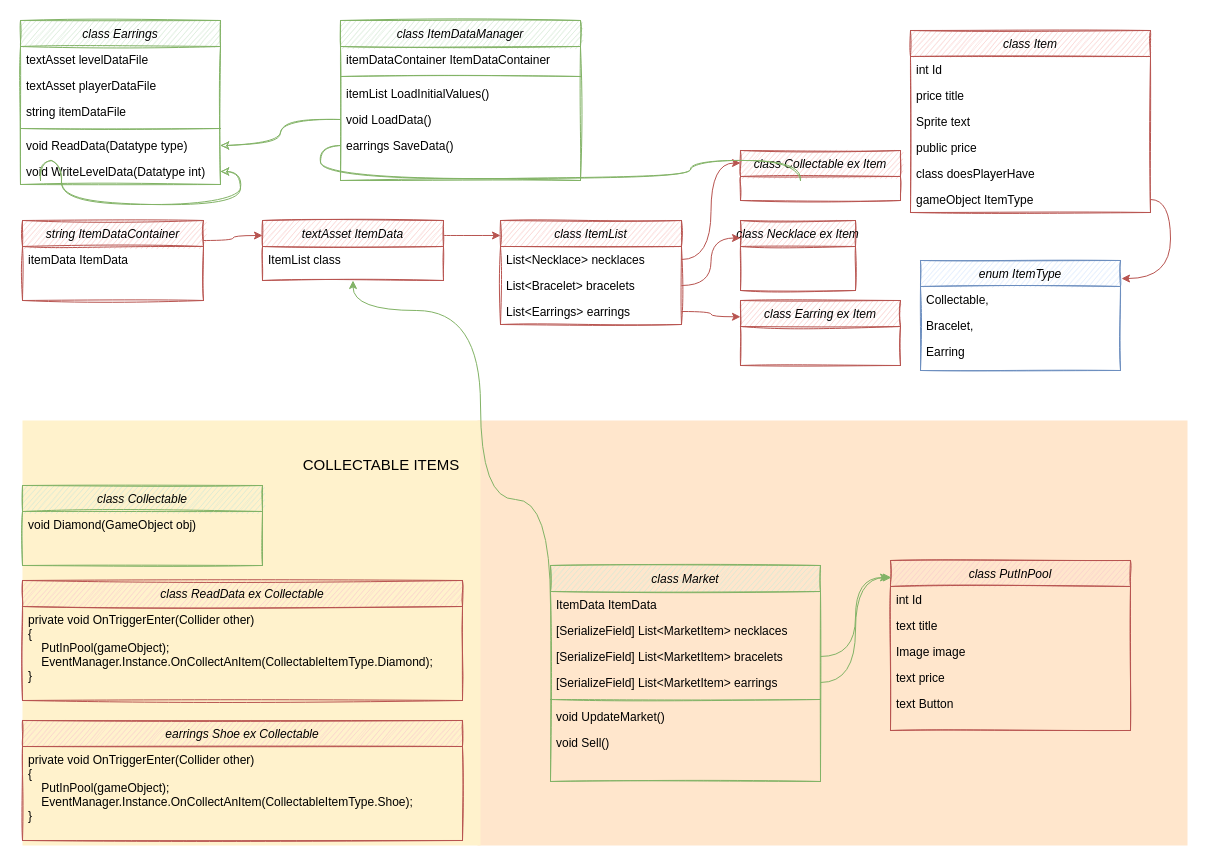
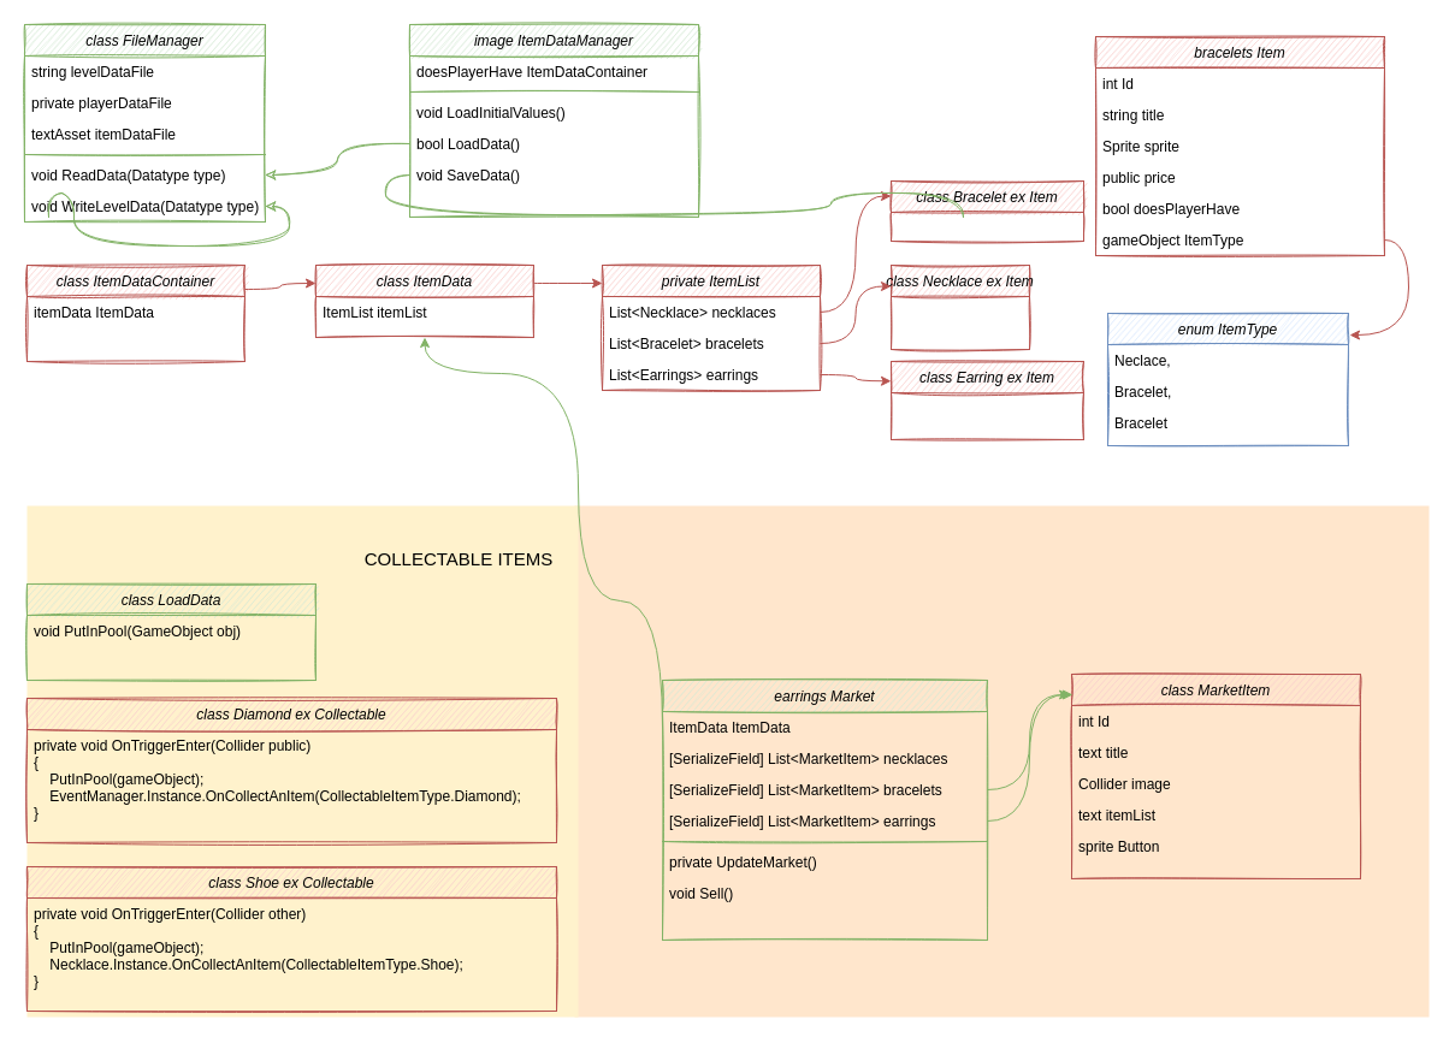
- <mxCell id="4" value="class Earrings" style="swimlane;fontStyle=2;align=center;verticalAlign=top;childLayout=stackLayout;horizontal=1;startSize=26;horizontalStack=0;resizeParent=1;resizeLast=0;collapsible=1;marginBottom=0;rounded=0;shadow=0;strokeWidth=1;fillColor=#d5e8d4;strokeColor=#82b366;sketch=1;" parent="1" vertex="1"><mxGeometry width="200" height="164" as="geometry" x="20" y="20"><mxRectangle x="230" y="140" width="160" height="26" as="alternateBounds" /></mxGeometry></mxCell>
+ <mxCell id="4" value="class FileManager" style="swimlane;fontStyle=2;align=center;verticalAlign=top;childLayout=stackLayout;horizontal=1;startSize=26;horizontalStack=0;resizeParent=1;resizeLast=0;collapsible=1;marginBottom=0;rounded=0;shadow=0;strokeWidth=1;fillColor=#d5e8d4;strokeColor=#82b366;sketch=1;" parent="1" vertex="1"><mxGeometry width="200" height="164" as="geometry" x="20" y="20"><mxRectangle x="230" y="140" width="160" height="26" as="alternateBounds" /></mxGeometry></mxCell>
- <mxCell id="21" value="class ItemDataManager" style="swimlane;fontStyle=2;align=center;verticalAlign=top;childLayout=stackLayout;horizontal=1;startSize=26;horizontalStack=0;resizeParent=1;resizeLast=0;collapsible=1;marginBottom=0;rounded=0;shadow=0;strokeWidth=1;fillColor=#d5e8d4;strokeColor=#82b366;sketch=1;" parent="1" vertex="1"><mxGeometry x="340" width="240" height="160" as="geometry" y="20"><mxRectangle x="230" y="140" width="160" height="26" as="alternateBounds" /></mxGeometry></mxCell>
+ <mxCell id="21" value="image ItemDataManager" style="swimlane;fontStyle=2;align=center;verticalAlign=top;childLayout=stackLayout;horizontal=1;startSize=26;horizontalStack=0;resizeParent=1;resizeLast=0;collapsible=1;marginBottom=0;rounded=0;shadow=0;strokeWidth=1;fillColor=#d5e8d4;strokeColor=#82b366;sketch=1;" parent="1" vertex="1"><mxGeometry x="340" width="240" height="160" as="geometry" y="20"><mxRectangle x="230" y="140" width="160" height="26" as="alternateBounds" /></mxGeometry></mxCell>
- <mxCell id="32" value="class Item" style="swimlane;fontStyle=2;align=center;verticalAlign=top;childLayout=stackLayout;horizontal=1;startSize=26;horizontalStack=0;resizeParent=1;resizeLast=0;collapsible=1;marginBottom=0;rounded=0;shadow=0;strokeWidth=1;fillColor=#f8cecc;strokeColor=#b85450;sketch=1;" parent="1" vertex="1"><mxGeometry x="910" y="30" width="240" height="182" as="geometry"><mxRectangle x="230" y="140" width="160" height="26" as="alternateBounds" /></mxGeometry></mxCell>
+ <mxCell id="32" value="bracelets Item" style="swimlane;fontStyle=2;align=center;verticalAlign=top;childLayout=stackLayout;horizontal=1;startSize=26;horizontalStack=0;resizeParent=1;resizeLast=0;collapsible=1;marginBottom=0;rounded=0;shadow=0;strokeWidth=1;fillColor=#f8cecc;strokeColor=#b85450;sketch=1;" parent="1" vertex="1"><mxGeometry x="910" y="30" width="240" height="182" as="geometry"><mxRectangle x="230" y="140" width="160" height="26" as="alternateBounds" /></mxGeometry></mxCell>
- <mxCell id="5" value="textAsset levelDataFile" style="text;align=left;verticalAlign=top;spacingLeft=4;spacingRight=4;overflow=hidden;rotatable=0;points=[[0,0.5],[1,0.5]];portConstraint=eastwest;" parent="4" vertex="1"><mxGeometry y="26" width="200" height="26" as="geometry" /></mxCell>
+ <mxCell id="5" value="string levelDataFile" style="text;align=left;verticalAlign=top;spacingLeft=4;spacingRight=4;overflow=hidden;rotatable=0;points=[[0,0.5],[1,0.5]];portConstraint=eastwest;" parent="4" vertex="1"><mxGeometry y="26" width="200" height="26" as="geometry" /></mxCell>
- <mxCell id="22" value="itemDataContainer ItemDataContainer" style="text;align=left;verticalAlign=top;spacingLeft=4;spacingRight=4;overflow=hidden;rotatable=0;points=[[0,0.5],[1,0.5]];portConstraint=eastwest;" parent="21" vertex="1"><mxGeometry y="26" width="240" height="26" as="geometry" /></mxCell>
+ <mxCell id="22" value="doesPlayerHave ItemDataContainer" style="text;align=left;verticalAlign=top;spacingLeft=4;spacingRight=4;overflow=hidden;rotatable=0;points=[[0,0.5],[1,0.5]];portConstraint=eastwest;" parent="21" vertex="1"><mxGeometry y="26" width="240" height="26" as="geometry" /></mxCell>
- <mxCell id="6" value="textAsset playerDataFile" style="text;align=left;verticalAlign=top;spacingLeft=4;spacingRight=4;overflow=hidden;rotatable=0;points=[[0,0.5],[1,0.5]];portConstraint=eastwest;" parent="4" vertex="1"><mxGeometry y="52" width="200" height="26" as="geometry" /></mxCell>
+ <mxCell id="6" value="private playerDataFile" style="text;align=left;verticalAlign=top;spacingLeft=4;spacingRight=4;overflow=hidden;rotatable=0;points=[[0,0.5],[1,0.5]];portConstraint=eastwest;" parent="4" vertex="1"><mxGeometry y="52" width="200" height="26" as="geometry" /></mxCell>
- <mxCell id="24" value="itemList LoadInitialValues() " style="text;align=left;verticalAlign=top;spacingLeft=4;spacingRight=4;overflow=hidden;rotatable=0;points=[[0,0.5],[1,0.5]];portConstraint=eastwest;" parent="21" vertex="1"><mxGeometry y="60" width="240" height="26" as="geometry" /></mxCell>
+ <mxCell id="24" value="void LoadInitialValues() " style="text;align=left;verticalAlign=top;spacingLeft=4;spacingRight=4;overflow=hidden;rotatable=0;points=[[0,0.5],[1,0.5]];portConstraint=eastwest;" parent="21" vertex="1"><mxGeometry y="60" width="240" height="26" as="geometry" /></mxCell>
- <mxCell id="34" value="price title" style="text;align=left;verticalAlign=top;spacingLeft=4;spacingRight=4;overflow=hidden;rotatable=0;points=[[0,0.5],[1,0.5]];portConstraint=eastwest;" parent="32" vertex="1"><mxGeometry y="52" width="240" height="26" as="geometry" /></mxCell>
+ <mxCell id="34" value="string title" style="text;align=left;verticalAlign=top;spacingLeft=4;spacingRight=4;overflow=hidden;rotatable=0;points=[[0,0.5],[1,0.5]];portConstraint=eastwest;" parent="32" vertex="1"><mxGeometry y="52" width="240" height="26" as="geometry" /></mxCell>
- <mxCell id="7" value="string itemDataFile" style="text;align=left;verticalAlign=top;spacingLeft=4;spacingRight=4;overflow=hidden;rotatable=0;points=[[0,0.5],[1,0.5]];portConstraint=eastwest;" parent="4" vertex="1"><mxGeometry y="78" width="200" height="26" as="geometry" /></mxCell>
+ <mxCell id="7" value="textAsset itemDataFile" style="text;align=left;verticalAlign=top;spacingLeft=4;spacingRight=4;overflow=hidden;rotatable=0;points=[[0,0.5],[1,0.5]];portConstraint=eastwest;" parent="4" vertex="1"><mxGeometry y="78" width="200" height="26" as="geometry" /></mxCell>
- <mxCell id="25" value="void LoadData()" style="text;align=left;verticalAlign=top;spacingLeft=4;spacingRight=4;overflow=hidden;rotatable=0;points=[[0,0.5],[1,0.5]];portConstraint=eastwest;" parent="21" vertex="1"><mxGeometry y="86" width="240" height="26" as="geometry" /></mxCell>
+ <mxCell id="25" value="bool LoadData()" style="text;align=left;verticalAlign=top;spacingLeft=4;spacingRight=4;overflow=hidden;rotatable=0;points=[[0,0.5],[1,0.5]];portConstraint=eastwest;" parent="21" vertex="1"><mxGeometry y="86" width="240" height="26" as="geometry" /></mxCell>
- <mxCell id="35" value="Sprite text" style="text;align=left;verticalAlign=top;spacingLeft=4;spacingRight=4;overflow=hidden;rotatable=0;points=[[0,0.5],[1,0.5]];portConstraint=eastwest;" parent="32" vertex="1"><mxGeometry y="78" width="240" height="26" as="geometry" /></mxCell>
+ <mxCell id="35" value="Sprite sprite" style="text;align=left;verticalAlign=top;spacingLeft=4;spacingRight=4;overflow=hidden;rotatable=0;points=[[0,0.5],[1,0.5]];portConstraint=eastwest;" parent="32" vertex="1"><mxGeometry y="78" width="240" height="26" as="geometry" /></mxCell>
- <mxCell id="26" value="earrings SaveData()" style="text;align=left;verticalAlign=top;spacingLeft=4;spacingRight=4;overflow=hidden;rotatable=0;points=[[0,0.5],[1,0.5]];portConstraint=eastwest;" parent="21" vertex="1"><mxGeometry y="112" width="240" height="26" as="geometry" /></mxCell>
+ <mxCell id="26" value="void SaveData()" style="text;align=left;verticalAlign=top;spacingLeft=4;spacingRight=4;overflow=hidden;rotatable=0;points=[[0,0.5],[1,0.5]];portConstraint=eastwest;" parent="21" vertex="1"><mxGeometry y="112" width="240" height="26" as="geometry" /></mxCell>
- <mxCell id="30" value="class Collectable ex Item" style="swimlane;fontStyle=2;align=center;verticalAlign=top;childLayout=stackLayout;horizontal=1;startSize=26;horizontalStack=0;resizeParent=1;resizeLast=0;collapsible=1;marginBottom=0;rounded=0;shadow=0;strokeWidth=1;fillColor=#f8cecc;strokeColor=#b85450;sketch=1;" parent="1" vertex="1"><mxGeometry x="740" y="150" width="160" height="50" as="geometry"><mxRectangle x="550" y="140" width="160" height="26" as="alternateBounds" /></mxGeometry></mxCell>
+ <mxCell id="30" value="class Bracelet ex Item" style="swimlane;fontStyle=2;align=center;verticalAlign=top;childLayout=stackLayout;horizontal=1;startSize=26;horizontalStack=0;resizeParent=1;resizeLast=0;collapsible=1;marginBottom=0;rounded=0;shadow=0;strokeWidth=1;fillColor=#f8cecc;strokeColor=#b85450;sketch=1;" parent="1" vertex="1"><mxGeometry x="740" y="150" width="160" height="50" as="geometry"><mxRectangle x="550" y="140" width="160" height="26" as="alternateBounds" /></mxGeometry></mxCell>
- <mxCell id="10" value="void WriteLevelData(Datatype int)" style="text;align=left;verticalAlign=top;spacingLeft=4;spacingRight=4;overflow=hidden;rotatable=0;points=[[0,0.5],[1,0.5]];portConstraint=eastwest;" parent="4" vertex="1"><mxGeometry y="138" width="200" height="26" as="geometry" /></mxCell>
+ <mxCell id="10" value="void WriteLevelData(Datatype type)" style="text;align=left;verticalAlign=top;spacingLeft=4;spacingRight=4;overflow=hidden;rotatable=0;points=[[0,0.5],[1,0.5]];portConstraint=eastwest;" parent="4" vertex="1"><mxGeometry y="138" width="200" height="26" as="geometry" /></mxCell>
- <mxCell id="37" value="class doesPlayerHave" style="text;align=left;verticalAlign=top;spacingLeft=4;spacingRight=4;overflow=hidden;rotatable=0;points=[[0,0.5],[1,0.5]];portConstraint=eastwest;" parent="32" vertex="1"><mxGeometry y="130" width="240" height="26" as="geometry" /></mxCell>
+ <mxCell id="37" value="bool doesPlayerHave" style="text;align=left;verticalAlign=top;spacingLeft=4;spacingRight=4;overflow=hidden;rotatable=0;points=[[0,0.5],[1,0.5]];portConstraint=eastwest;" parent="32" vertex="1"><mxGeometry y="130" width="240" height="26" as="geometry" /></mxCell>
- <mxCell id="15" value="string ItemDataContainer" style="swimlane;fontStyle=2;align=center;verticalAlign=top;childLayout=stackLayout;horizontal=1;startSize=26;horizontalStack=0;resizeParent=1;resizeLast=0;collapsible=1;marginBottom=0;rounded=0;shadow=0;strokeWidth=1;fillColor=#f8cecc;strokeColor=#b85450;sketch=1;" parent="1" vertex="1"><mxGeometry x="22" y="220" width="181" height="80" as="geometry"><mxRectangle x="550" y="140" width="160" height="26" as="alternateBounds" /></mxGeometry></mxCell>
+ <mxCell id="15" value="class ItemDataContainer" style="swimlane;fontStyle=2;align=center;verticalAlign=top;childLayout=stackLayout;horizontal=1;startSize=26;horizontalStack=0;resizeParent=1;resizeLast=0;collapsible=1;marginBottom=0;rounded=0;shadow=0;strokeWidth=1;fillColor=#f8cecc;strokeColor=#b85450;sketch=1;" parent="1" vertex="1"><mxGeometry x="22" y="220" width="181" height="80" as="geometry"><mxRectangle x="550" y="140" width="160" height="26" as="alternateBounds" /></mxGeometry></mxCell>
- <mxCell id="12" value="textAsset ItemData" style="swimlane;fontStyle=2;align=center;verticalAlign=top;childLayout=stackLayout;horizontal=1;startSize=26;horizontalStack=0;resizeParent=1;resizeLast=0;collapsible=1;marginBottom=0;rounded=0;shadow=0;strokeWidth=1;fillColor=#f8cecc;strokeColor=#b85450;sketch=1;" parent="1" vertex="1"><mxGeometry x="262" y="220" width="181" height="60" as="geometry"><mxRectangle x="550" y="140" width="160" height="26" as="alternateBounds" /></mxGeometry></mxCell>
+ <mxCell id="12" value="class ItemData" style="swimlane;fontStyle=2;align=center;verticalAlign=top;childLayout=stackLayout;horizontal=1;startSize=26;horizontalStack=0;resizeParent=1;resizeLast=0;collapsible=1;marginBottom=0;rounded=0;shadow=0;strokeWidth=1;fillColor=#f8cecc;strokeColor=#b85450;sketch=1;" parent="1" vertex="1"><mxGeometry x="262" y="220" width="181" height="60" as="geometry"><mxRectangle x="550" y="140" width="160" height="26" as="alternateBounds" /></mxGeometry></mxCell>
- <mxCell id="17" value="class ItemList" style="swimlane;fontStyle=2;align=center;verticalAlign=top;childLayout=stackLayout;horizontal=1;startSize=26;horizontalStack=0;resizeParent=1;resizeLast=0;collapsible=1;marginBottom=0;rounded=0;shadow=0;strokeWidth=1;fillColor=#f8cecc;strokeColor=#b85450;sketch=1;" parent="1" vertex="1"><mxGeometry x="500" y="220" width="181" height="104" as="geometry"><mxRectangle x="550" y="140" width="160" height="26" as="alternateBounds" /></mxGeometry></mxCell>
+ <mxCell id="17" value="private ItemList" style="swimlane;fontStyle=2;align=center;verticalAlign=top;childLayout=stackLayout;horizontal=1;startSize=26;horizontalStack=0;resizeParent=1;resizeLast=0;collapsible=1;marginBottom=0;rounded=0;shadow=0;strokeWidth=1;fillColor=#f8cecc;strokeColor=#b85450;sketch=1;" parent="1" vertex="1"><mxGeometry x="500" y="220" width="181" height="104" as="geometry"><mxRectangle x="550" y="140" width="160" height="26" as="alternateBounds" /></mxGeometry></mxCell>
- <mxCell id="13" value="ItemList class" style="text;align=left;verticalAlign=top;spacingLeft=4;spacingRight=4;overflow=hidden;rotatable=0;points=[[0,0.5],[1,0.5]];portConstraint=eastwest;" parent="12" vertex="1"><mxGeometry y="26" width="181" height="26" as="geometry" /></mxCell>
+ <mxCell id="13" value="ItemList itemList" style="text;align=left;verticalAlign=top;spacingLeft=4;spacingRight=4;overflow=hidden;rotatable=0;points=[[0,0.5],[1,0.5]];portConstraint=eastwest;" parent="12" vertex="1"><mxGeometry y="26" width="181" height="26" as="geometry" /></mxCell>
- <mxCell id="40" value="Collectable," style="text;align=left;verticalAlign=top;spacingLeft=4;spacingRight=4;overflow=hidden;rotatable=0;points=[[0,0.5],[1,0.5]];portConstraint=eastwest;" parent="39" vertex="1"><mxGeometry y="26" width="200" height="26" as="geometry" /></mxCell>
+ <mxCell id="40" value="Neclace," style="text;align=left;verticalAlign=top;spacingLeft=4;spacingRight=4;overflow=hidden;rotatable=0;points=[[0,0.5],[1,0.5]];portConstraint=eastwest;" parent="39" vertex="1"><mxGeometry y="26" width="200" height="26" as="geometry" /></mxCell>
- <mxCell id="42" value="Earring" style="text;align=left;verticalAlign=top;spacingLeft=4;spacingRight=4;overflow=hidden;rotatable=0;points=[[0,0.5],[1,0.5]];portConstraint=eastwest;" parent="39" vertex="1"><mxGeometry y="78" width="200" height="26" as="geometry" /></mxCell>
+ <mxCell id="42" value="Bracelet" style="text;align=left;verticalAlign=top;spacingLeft=4;spacingRight=4;overflow=hidden;rotatable=0;points=[[0,0.5],[1,0.5]];portConstraint=eastwest;" parent="39" vertex="1"><mxGeometry y="78" width="200" height="26" as="geometry" /></mxCell>
- <mxCell id="43" value="class Collectable" style="swimlane;fontStyle=2;align=center;verticalAlign=top;childLayout=stackLayout;horizontal=1;startSize=26;horizontalStack=0;resizeParent=1;resizeLast=0;collapsible=1;marginBottom=0;rounded=0;shadow=0;strokeWidth=1;fillColor=#d5e8d4;strokeColor=#82b366;sketch=1;" parent="1" vertex="1"><mxGeometry x="22" y="485" width="240" height="80" as="geometry"><mxRectangle x="230" y="140" width="160" height="26" as="alternateBounds" /></mxGeometry></mxCell>
+ <mxCell id="43" value="class LoadData" style="swimlane;fontStyle=2;align=center;verticalAlign=top;childLayout=stackLayout;horizontal=1;startSize=26;horizontalStack=0;resizeParent=1;resizeLast=0;collapsible=1;marginBottom=0;rounded=0;shadow=0;strokeWidth=1;fillColor=#d5e8d4;strokeColor=#82b366;sketch=1;" parent="1" vertex="1"><mxGeometry x="22" y="485" width="240" height="80" as="geometry"><mxRectangle x="230" y="140" width="160" height="26" as="alternateBounds" /></mxGeometry></mxCell>
- <mxCell id="44" value="void Diamond(GameObject obj)" style="text;align=left;verticalAlign=top;spacingLeft=4;spacingRight=4;overflow=hidden;rotatable=0;points=[[0,0.5],[1,0.5]];portConstraint=eastwest;" parent="43" vertex="1"><mxGeometry y="26" width="240" height="26" as="geometry" /></mxCell>
+ <mxCell id="44" value="void PutInPool(GameObject obj)" style="text;align=left;verticalAlign=top;spacingLeft=4;spacingRight=4;overflow=hidden;rotatable=0;points=[[0,0.5],[1,0.5]];portConstraint=eastwest;" parent="43" vertex="1"><mxGeometry y="26" width="240" height="26" as="geometry" /></mxCell>
- <mxCell id="57" value="class PutInPool" style="swimlane;fontStyle=2;align=center;verticalAlign=top;childLayout=stackLayout;horizontal=1;startSize=26;horizontalStack=0;resizeParent=1;resizeLast=0;collapsible=1;marginBottom=0;rounded=0;shadow=0;strokeWidth=1;fillColor=#f8cecc;strokeColor=#b85450;sketch=1;" vertex="1" parent="1"><mxGeometry x="890" y="560" width="240" height="170" as="geometry"><mxRectangle x="230" y="140" width="160" height="26" as="alternateBounds" /></mxGeometry></mxCell>
+ <mxCell id="57" value="class MarketItem" style="swimlane;fontStyle=2;align=center;verticalAlign=top;childLayout=stackLayout;horizontal=1;startSize=26;horizontalStack=0;resizeParent=1;resizeLast=0;collapsible=1;marginBottom=0;rounded=0;shadow=0;strokeWidth=1;fillColor=#f8cecc;strokeColor=#b85450;sketch=1;" vertex="1" parent="1"><mxGeometry x="890" y="560" width="240" height="170" as="geometry"><mxRectangle x="230" y="140" width="160" height="26" as="alternateBounds" /></mxGeometry></mxCell>
- <mxCell id="49" value="class Market" style="swimlane;fontStyle=2;align=center;verticalAlign=top;childLayout=stackLayout;horizontal=1;startSize=26;horizontalStack=0;resizeParent=1;resizeLast=0;collapsible=1;marginBottom=0;rounded=0;shadow=0;strokeWidth=1;fillColor=#d5e8d4;strokeColor=#82b366;sketch=1;" vertex="1" parent="1"><mxGeometry x="550" y="565" width="270" height="216" as="geometry"><mxRectangle x="230" y="140" width="160" height="26" as="alternateBounds" /></mxGeometry></mxCell>
+ <mxCell id="49" value="earrings Market" style="swimlane;fontStyle=2;align=center;verticalAlign=top;childLayout=stackLayout;horizontal=1;startSize=26;horizontalStack=0;resizeParent=1;resizeLast=0;collapsible=1;marginBottom=0;rounded=0;shadow=0;strokeWidth=1;fillColor=#d5e8d4;strokeColor=#82b366;sketch=1;" vertex="1" parent="1"><mxGeometry x="550" y="565" width="270" height="216" as="geometry"><mxRectangle x="230" y="140" width="160" height="26" as="alternateBounds" /></mxGeometry></mxCell>
- <mxCell id="45" value="class ReadData ex Collectable" style="swimlane;fontStyle=2;align=center;verticalAlign=top;childLayout=stackLayout;horizontal=1;startSize=26;horizontalStack=0;resizeParent=1;resizeLast=0;collapsible=1;marginBottom=0;rounded=0;shadow=0;strokeWidth=1;fillColor=#f8cecc;strokeColor=#b85450;sketch=1;" parent="1" vertex="1"><mxGeometry x="22" y="580" width="440" height="120" as="geometry"><mxRectangle x="550" y="140" width="160" height="26" as="alternateBounds" /></mxGeometry></mxCell>
+ <mxCell id="45" value="class Diamond ex Collectable" style="swimlane;fontStyle=2;align=center;verticalAlign=top;childLayout=stackLayout;horizontal=1;startSize=26;horizontalStack=0;resizeParent=1;resizeLast=0;collapsible=1;marginBottom=0;rounded=0;shadow=0;strokeWidth=1;fillColor=#f8cecc;strokeColor=#b85450;sketch=1;" parent="1" vertex="1"><mxGeometry x="22" y="580" width="440" height="120" as="geometry"><mxRectangle x="550" y="140" width="160" height="26" as="alternateBounds" /></mxGeometry></mxCell>
- <mxCell id="46" value="private void OnTriggerEnter(Collider other)&#10;{&#10;        PutInPool(gameObject);&#10;        EventManager.Instance.OnCollectAnItem(CollectableItemType.Diamond);&#10;}" style="text;align=left;verticalAlign=top;spacingLeft=4;spacingRight=4;overflow=hidden;rotatable=0;points=[[0,0.5],[1,0.5]];portConstraint=eastwest;" parent="45" vertex="1"><mxGeometry y="26" width="440" height="94" as="geometry" /></mxCell>
+ <mxCell id="46" value="private void OnTriggerEnter(Collider public)&#10;{&#10;        PutInPool(gameObject);&#10;        EventManager.Instance.OnCollectAnItem(CollectableItemType.Diamond);&#10;}" style="text;align=left;verticalAlign=top;spacingLeft=4;spacingRight=4;overflow=hidden;rotatable=0;points=[[0,0.5],[1,0.5]];portConstraint=eastwest;" parent="45" vertex="1"><mxGeometry y="26" width="440" height="94" as="geometry" /></mxCell>
- <mxCell id="60" value="Image image" style="text;align=left;verticalAlign=top;spacingLeft=4;spacingRight=4;overflow=hidden;rotatable=0;points=[[0,0.5],[1,0.5]];portConstraint=eastwest;" vertex="1" parent="57"><mxGeometry y="78" width="240" height="26" as="geometry" /></mxCell>
+ <mxCell id="60" value="Collider image" style="text;align=left;verticalAlign=top;spacingLeft=4;spacingRight=4;overflow=hidden;rotatable=0;points=[[0,0.5],[1,0.5]];portConstraint=eastwest;" vertex="1" parent="57"><mxGeometry y="78" width="240" height="26" as="geometry" /></mxCell>
- <mxCell id="61" value="text price" style="text;align=left;verticalAlign=top;spacingLeft=4;spacingRight=4;overflow=hidden;rotatable=0;points=[[0,0.5],[1,0.5]];portConstraint=eastwest;" vertex="1" parent="57"><mxGeometry y="104" width="240" height="26" as="geometry" /></mxCell>
+ <mxCell id="61" value="text itemList" style="text;align=left;verticalAlign=top;spacingLeft=4;spacingRight=4;overflow=hidden;rotatable=0;points=[[0,0.5],[1,0.5]];portConstraint=eastwest;" vertex="1" parent="57"><mxGeometry y="104" width="240" height="26" as="geometry" /></mxCell>
- <mxCell id="62" value="text Button" style="text;align=left;verticalAlign=top;spacingLeft=4;spacingRight=4;overflow=hidden;rotatable=0;points=[[0,0.5],[1,0.5]];portConstraint=eastwest;" vertex="1" parent="57"><mxGeometry y="130" width="240" height="26" as="geometry" /></mxCell>
+ <mxCell id="62" value="sprite Button" style="text;align=left;verticalAlign=top;spacingLeft=4;spacingRight=4;overflow=hidden;rotatable=0;points=[[0,0.5],[1,0.5]];portConstraint=eastwest;" vertex="1" parent="57"><mxGeometry y="130" width="240" height="26" as="geometry" /></mxCell>
- <mxCell id="55" value="void UpdateMarket() " style="text;align=left;verticalAlign=top;spacingLeft=4;spacingRight=4;overflow=hidden;rotatable=0;points=[[0,0.5],[1,0.5]];portConstraint=eastwest;" vertex="1" parent="49"><mxGeometry y="138" width="270" height="26" as="geometry" /></mxCell>
+ <mxCell id="55" value="private UpdateMarket() " style="text;align=left;verticalAlign=top;spacingLeft=4;spacingRight=4;overflow=hidden;rotatable=0;points=[[0,0.5],[1,0.5]];portConstraint=eastwest;" vertex="1" parent="49"><mxGeometry y="138" width="270" height="26" as="geometry" /></mxCell>
- <mxCell id="47" value="earrings Shoe ex Collectable" style="swimlane;fontStyle=2;align=center;verticalAlign=top;childLayout=stackLayout;horizontal=1;startSize=26;horizontalStack=0;resizeParent=1;resizeLast=0;collapsible=1;marginBottom=0;rounded=0;shadow=0;strokeWidth=1;fillColor=#f8cecc;strokeColor=#b85450;sketch=1;" parent="1" vertex="1"><mxGeometry x="22" y="720" width="440" height="120" as="geometry"><mxRectangle x="550" y="140" width="160" height="26" as="alternateBounds" /></mxGeometry></mxCell>
+ <mxCell id="47" value="class Shoe ex Collectable" style="swimlane;fontStyle=2;align=center;verticalAlign=top;childLayout=stackLayout;horizontal=1;startSize=26;horizontalStack=0;resizeParent=1;resizeLast=0;collapsible=1;marginBottom=0;rounded=0;shadow=0;strokeWidth=1;fillColor=#f8cecc;strokeColor=#b85450;sketch=1;" parent="1" vertex="1"><mxGeometry x="22" y="720" width="440" height="120" as="geometry"><mxRectangle x="550" y="140" width="160" height="26" as="alternateBounds" /></mxGeometry></mxCell>
- <mxCell id="48" value="private void OnTriggerEnter(Collider other)&#10;{&#10;        PutInPool(gameObject);&#10;        EventManager.Instance.OnCollectAnItem(CollectableItemType.Shoe);&#10;}" style="text;align=left;verticalAlign=top;spacingLeft=4;spacingRight=4;overflow=hidden;rotatable=0;points=[[0,0.5],[1,0.5]];portConstraint=eastwest;" parent="47" vertex="1"><mxGeometry y="26" width="440" height="94" as="geometry" /></mxCell>
+ <mxCell id="48" value="private void OnTriggerEnter(Collider other)&#10;{&#10;        PutInPool(gameObject);&#10;        Necklace.Instance.OnCollectAnItem(CollectableItemType.Shoe);&#10;}" style="text;align=left;verticalAlign=top;spacingLeft=4;spacingRight=4;overflow=hidden;rotatable=0;points=[[0,0.5],[1,0.5]];portConstraint=eastwest;" parent="47" vertex="1"><mxGeometry y="26" width="440" height="94" as="geometry" /></mxCell>
